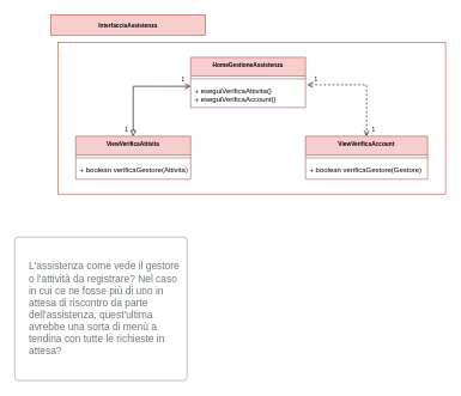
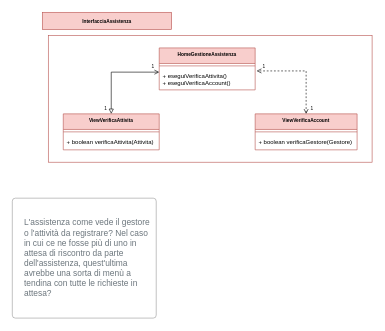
- <mxCell id="10" value="+ boolean verificaGestore(Attivita)" style="text;strokeColor=none;fillColor=none;align=left;verticalAlign=top;spacingLeft=4;spacingRight=4;overflow=hidden;rotatable=0;points=[[0,0.5],[1,0.5]];portConstraint=eastwest;fontSize=10;" vertex="1" parent="8"><mxGeometry y="34" width="160" height="26" as="geometry" /></mxCell>
+ <mxCell id="10" value="+ boolean verificaAttivita(Attivita)" style="text;strokeColor=none;fillColor=none;align=left;verticalAlign=top;spacingLeft=4;spacingRight=4;overflow=hidden;rotatable=0;points=[[0,0.5],[1,0.5]];portConstraint=eastwest;fontSize=10;" vertex="1" parent="8"><mxGeometry y="34" width="160" height="26" as="geometry" /></mxCell>
